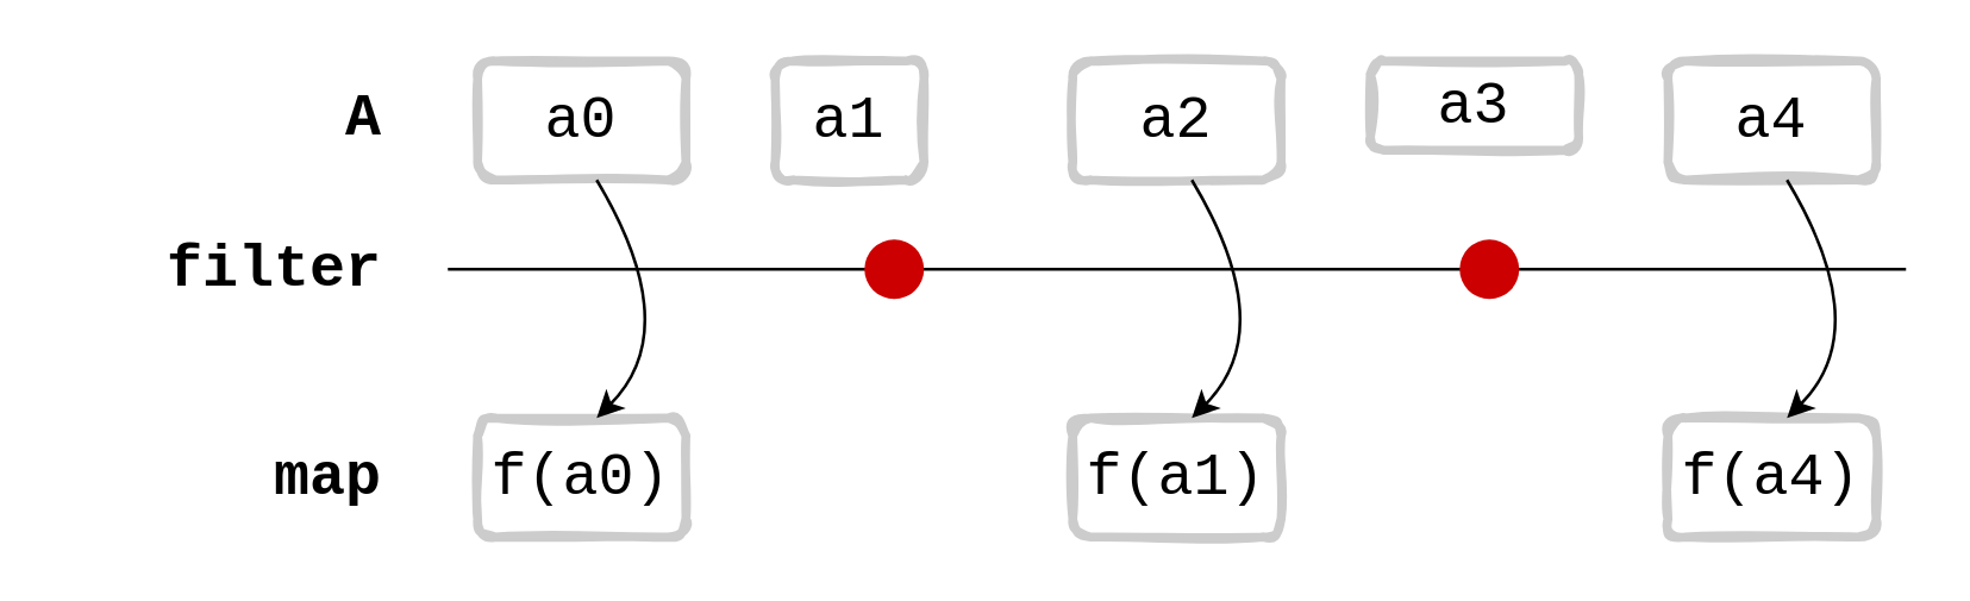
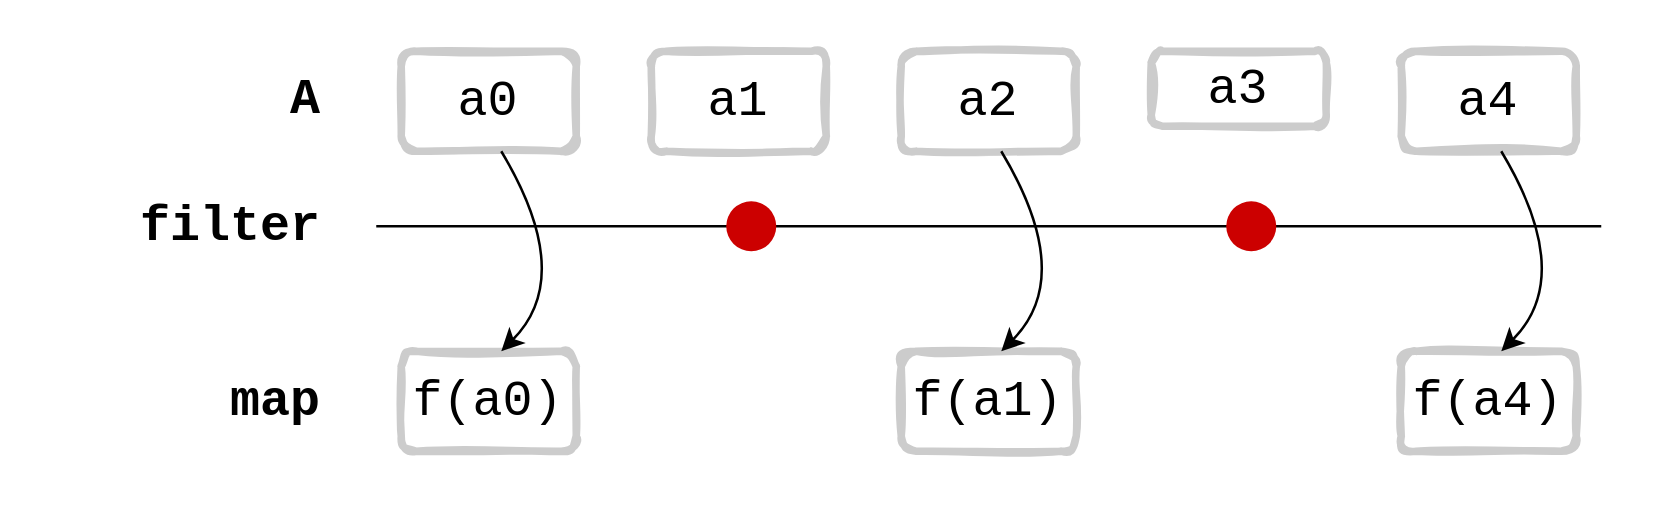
- <mxCell id="5" value="&lt;font style=&quot;font-size: 20px&quot;&gt;a1&lt;/font&gt;" style="rounded=1;whiteSpace=wrap;html=1;fontFamily=Courier New;fontSize=24;strokeWidth=3;glass=0;shadow=0;sketch=1;strokeColor=#CCCCCC;" parent="1" vertex="1"><mxGeometry x="260" y="20" width="50" height="40" as="geometry" /></mxCell>
+ <mxCell id="5" value="&lt;font style=&quot;font-size: 20px&quot;&gt;a1&lt;/font&gt;" style="rounded=1;whiteSpace=wrap;html=1;fontFamily=Courier New;fontSize=24;strokeWidth=3;glass=0;shadow=0;sketch=1;strokeColor=#CCCCCC;" parent="1" vertex="1"><mxGeometry x="260" y="20" width="70" height="40" as="geometry" /></mxCell>
